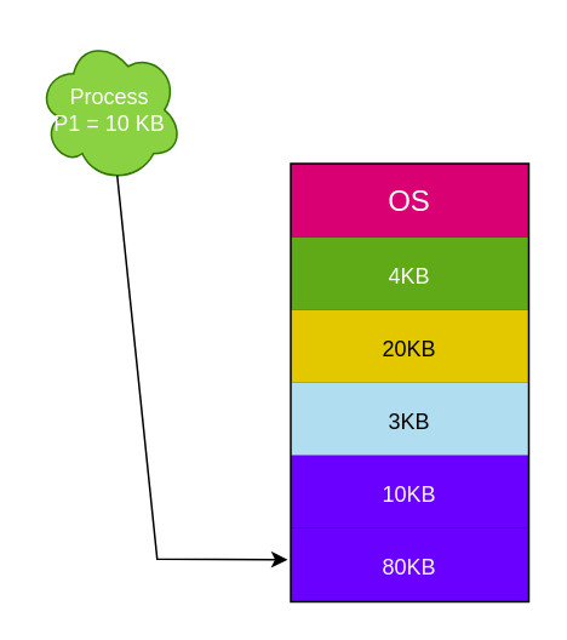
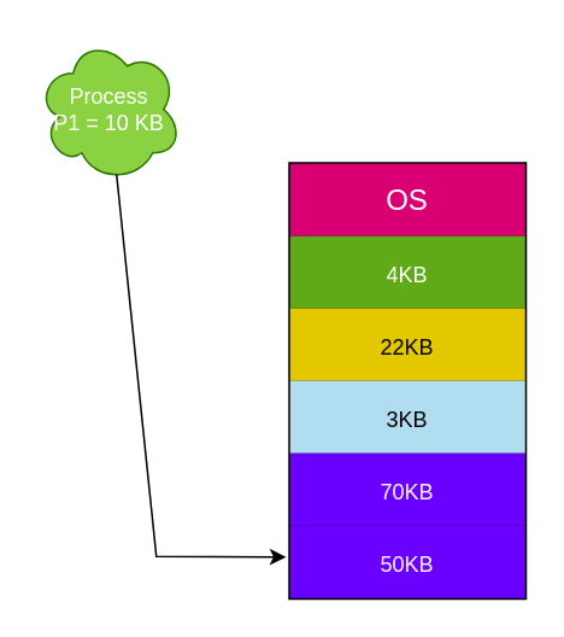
- <mxCell id="9" value="&lt;font style=&quot;font-size: 12px;&quot;&gt;20KB&lt;/font&gt;" style="shape=partialRectangle;html=1;whiteSpace=wrap;connectable=0;strokeColor=#B09500;overflow=hidden;fillColor=#e3c800;top=0;left=0;bottom=0;right=0;pointerEvents=1;fontSize=16;fontColor=#000000;" vertex="1" parent="8"><mxGeometry width="130" height="40" as="geometry"><mxRectangle width="130" height="40" as="alternateBounds" /></mxGeometry></mxCell>
+ <mxCell id="9" value="&lt;font style=&quot;font-size: 12px;&quot;&gt;22KB&lt;/font&gt;" style="shape=partialRectangle;html=1;whiteSpace=wrap;connectable=0;strokeColor=#B09500;overflow=hidden;fillColor=#e3c800;top=0;left=0;bottom=0;right=0;pointerEvents=1;fontSize=16;fontColor=#000000;" vertex="1" parent="8"><mxGeometry width="130" height="40" as="geometry"><mxRectangle width="130" height="40" as="alternateBounds" /></mxGeometry></mxCell>
- <mxCell id="13" value="&lt;font style=&quot;font-size: 12px;&quot;&gt;10KB&lt;/font&gt;" style="shape=partialRectangle;html=1;whiteSpace=wrap;connectable=0;strokeColor=#3700CC;overflow=hidden;fillColor=#6a00ff;top=0;left=0;bottom=0;right=0;pointerEvents=1;fontSize=16;fontColor=#ffffff;" vertex="1" parent="12"><mxGeometry width="130" height="40" as="geometry"><mxRectangle width="130" height="40" as="alternateBounds" /></mxGeometry></mxCell>
+ <mxCell id="13" value="&lt;font style=&quot;font-size: 12px;&quot;&gt;70KB&lt;/font&gt;" style="shape=partialRectangle;html=1;whiteSpace=wrap;connectable=0;strokeColor=#3700CC;overflow=hidden;fillColor=#6a00ff;top=0;left=0;bottom=0;right=0;pointerEvents=1;fontSize=16;fontColor=#ffffff;" vertex="1" parent="12"><mxGeometry width="130" height="40" as="geometry"><mxRectangle width="130" height="40" as="alternateBounds" /></mxGeometry></mxCell>
- <mxCell id="15" value="&lt;font style=&quot;font-size: 12px;&quot;&gt;80KB&lt;/font&gt;" style="shape=partialRectangle;html=1;whiteSpace=wrap;connectable=0;strokeColor=#3700CC;overflow=hidden;fillColor=#6a00ff;top=0;left=0;bottom=0;right=0;pointerEvents=1;fontSize=16;fontColor=#ffffff;" vertex="1" parent="14"><mxGeometry width="130" height="40" as="geometry"><mxRectangle width="130" height="40" as="alternateBounds" /></mxGeometry></mxCell>
+ <mxCell id="15" value="&lt;font style=&quot;font-size: 12px;&quot;&gt;50KB&lt;/font&gt;" style="shape=partialRectangle;html=1;whiteSpace=wrap;connectable=0;strokeColor=#3700CC;overflow=hidden;fillColor=#6a00ff;top=0;left=0;bottom=0;right=0;pointerEvents=1;fontSize=16;fontColor=#ffffff;" vertex="1" parent="14"><mxGeometry width="130" height="40" as="geometry"><mxRectangle width="130" height="40" as="alternateBounds" /></mxGeometry></mxCell>
